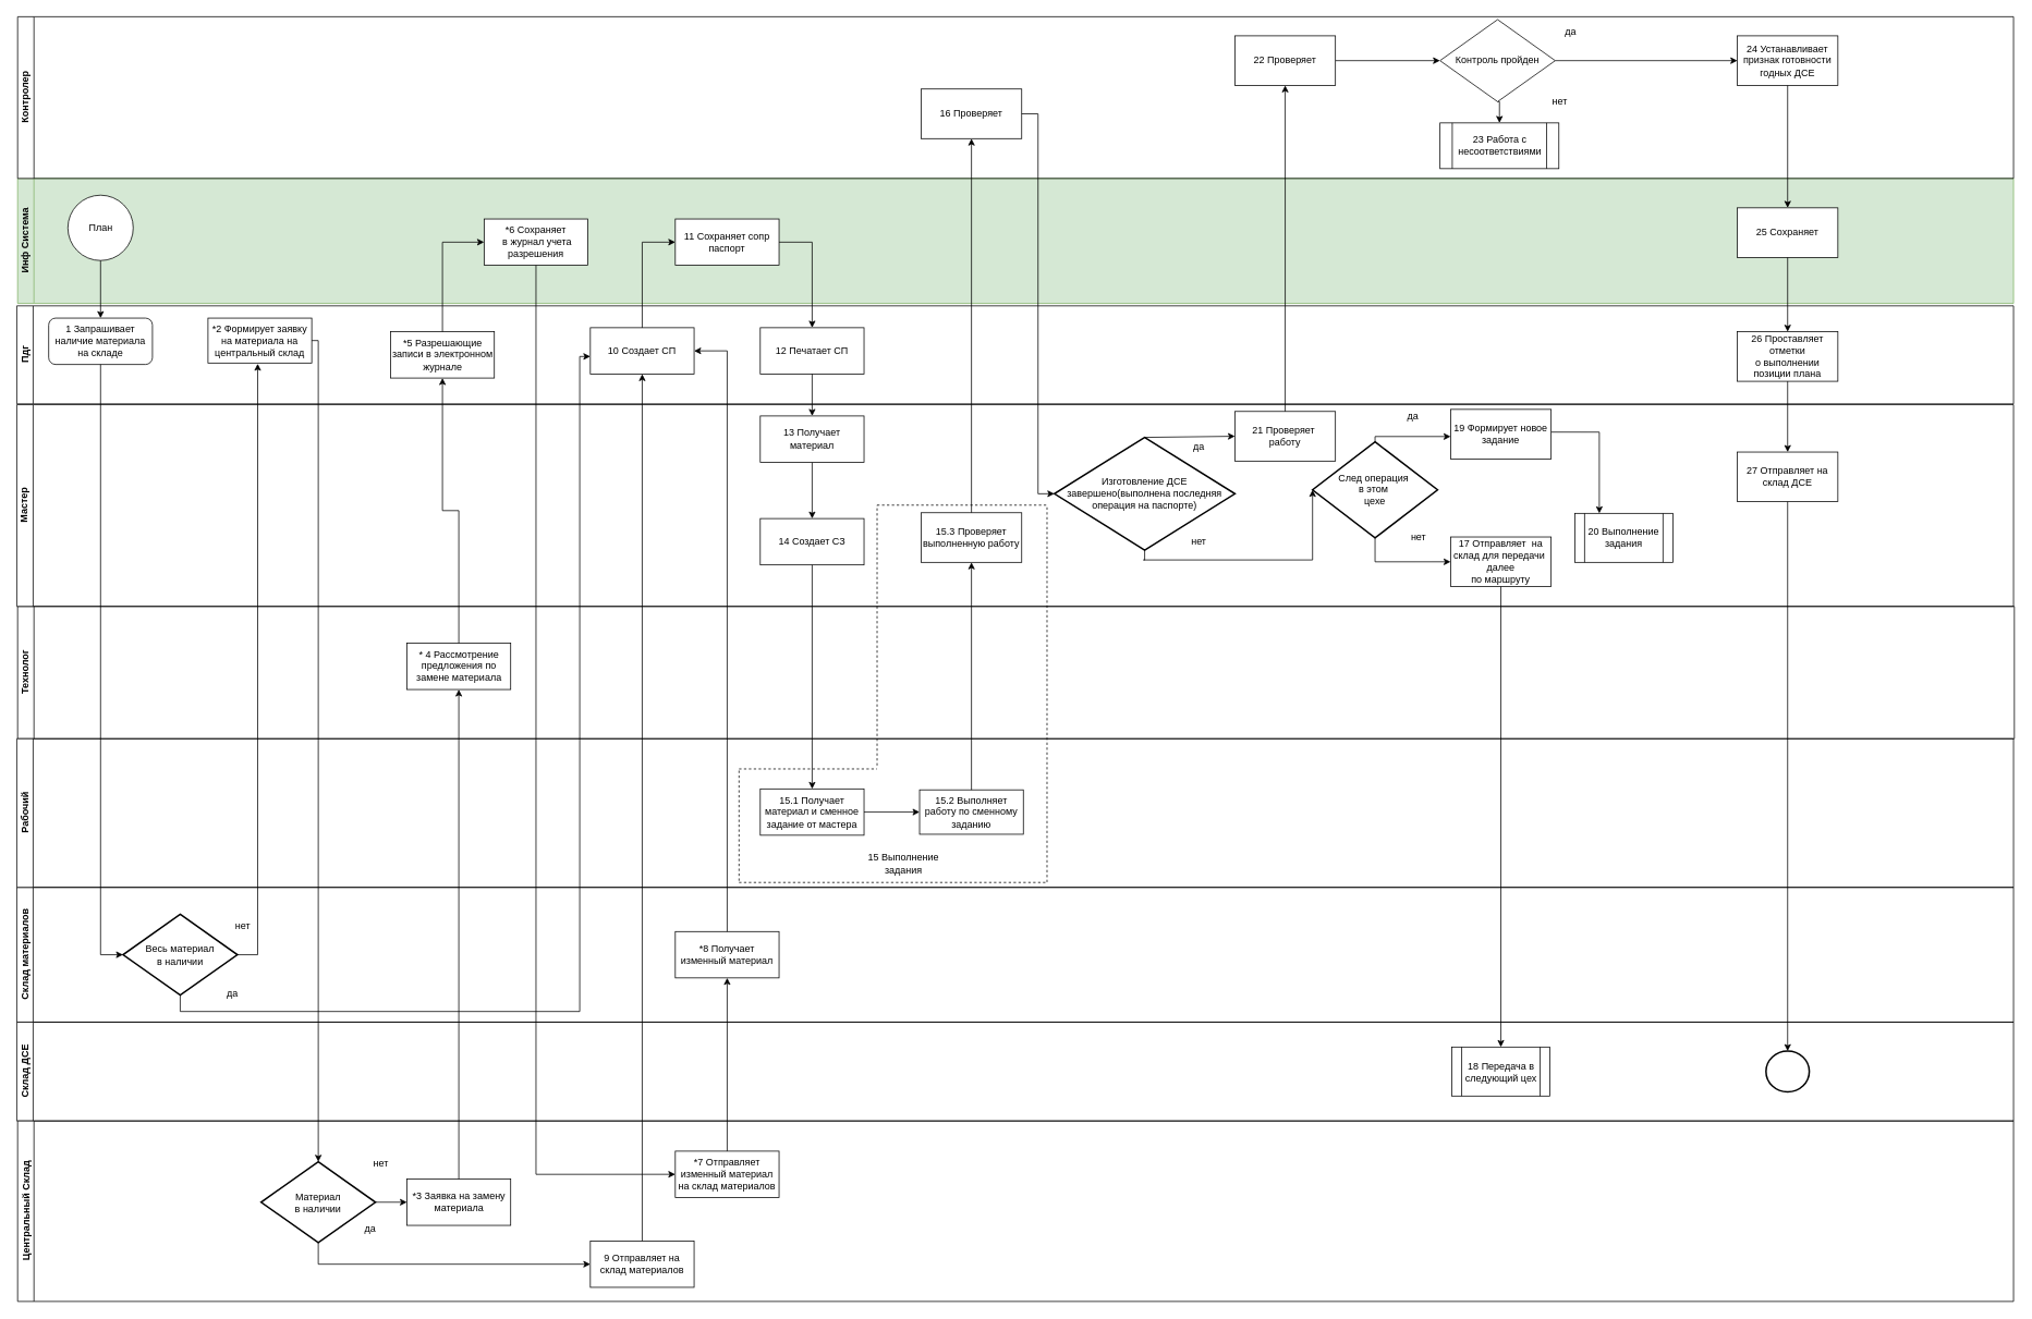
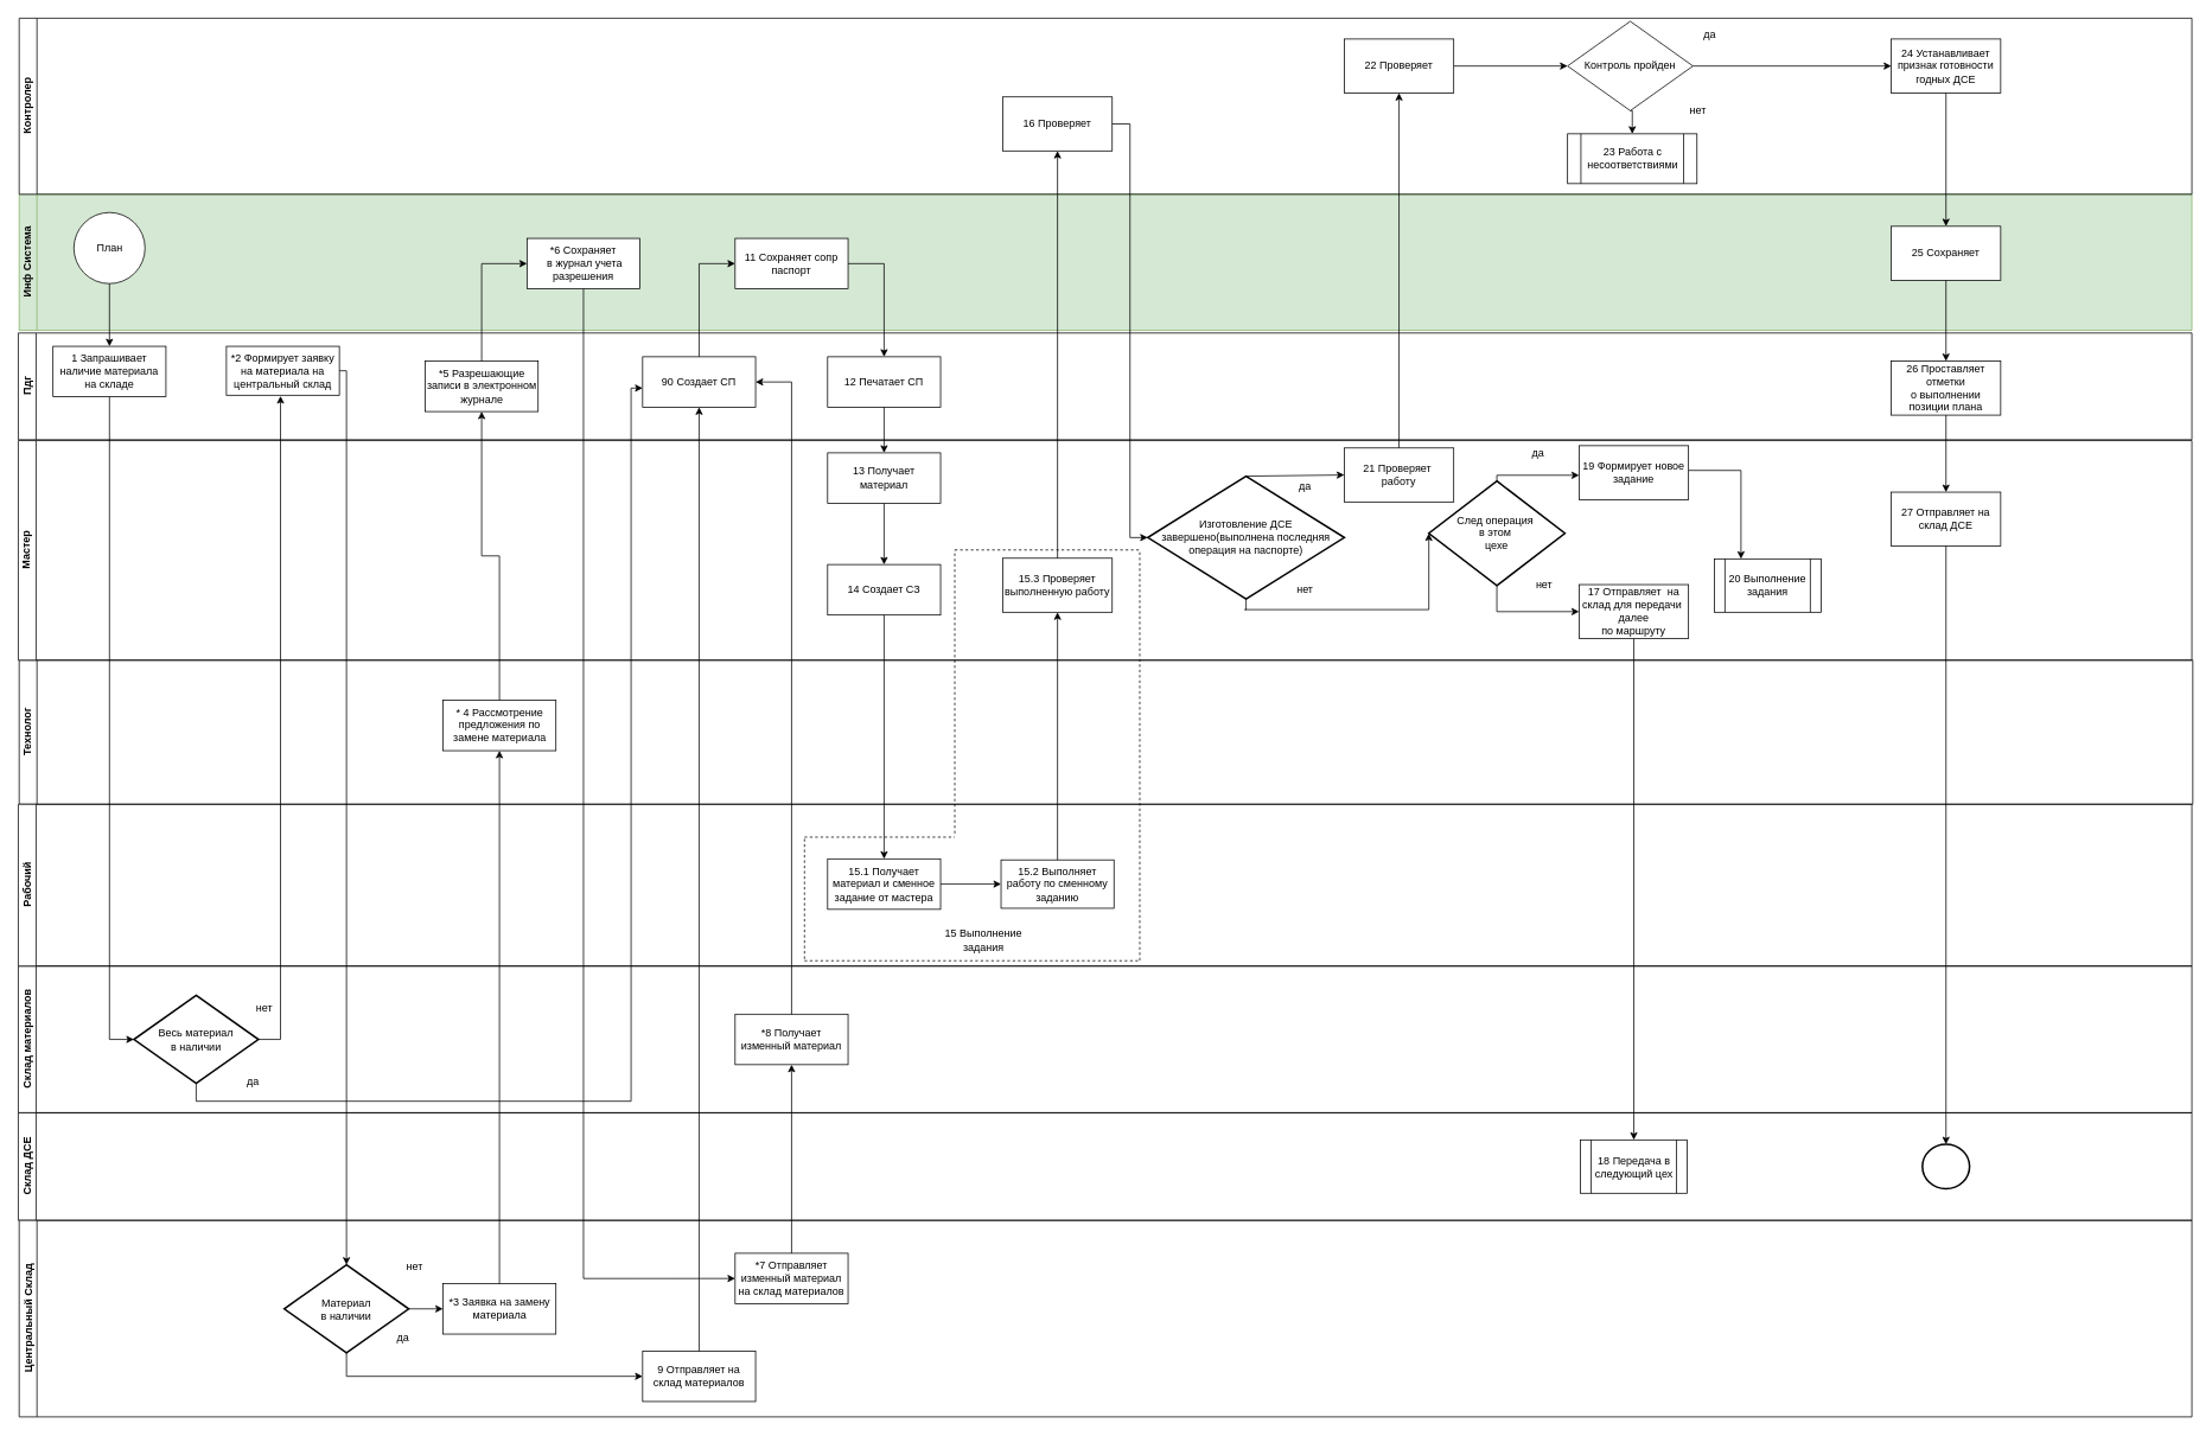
- <mxCell id="64" value="1 Запрашивает наличие материала на складе" style="whiteSpace=wrap;html=1;fontFamily=Helvetica;fontSize=12;fontColor=#000000;align=center;rounded=1;" vertex="1" parent="62"><mxGeometry x="39" y="15.0" width="127" height="56.75" as="geometry" /></mxCell>
+ <mxCell id="64" value="1 Запрашивает наличие материала на складе" style="rounded=0;whiteSpace=wrap;html=1;fontFamily=Helvetica;fontSize=12;fontColor=#000000;align=center;" vertex="1" parent="62"><mxGeometry x="39" y="15.0" width="127" height="56.75" as="geometry" /></mxCell>
- <mxCell id="66" value="10 Создает СП" style="rounded=0;whiteSpace=wrap;html=1;fontFamily=Helvetica;fontSize=12;fontColor=#000000;align=center;" vertex="1" parent="62"><mxGeometry x="702" y="26.75" width="127" height="56.75" as="geometry" /></mxCell>
+ <mxCell id="66" value="90 Создает СП" style="rounded=0;whiteSpace=wrap;html=1;fontFamily=Helvetica;fontSize=12;fontColor=#000000;align=center;" vertex="1" parent="62"><mxGeometry x="702" y="26.75" width="127" height="56.75" as="geometry" /></mxCell>
